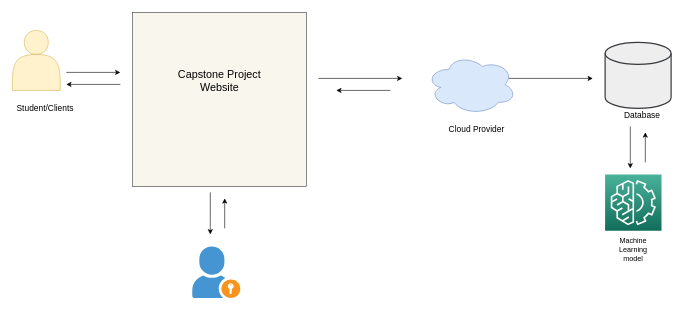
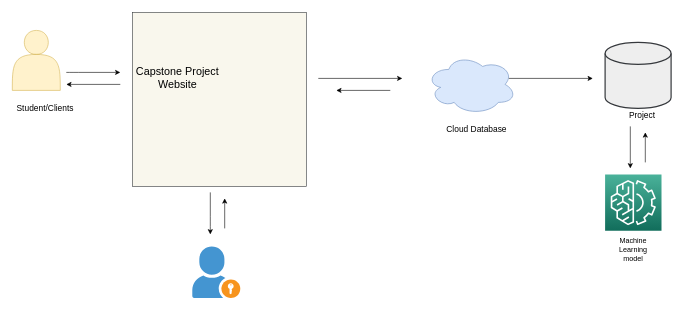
- <mxCell id="7" value="&lt;div style=&quot;font-size: 18px&quot;&gt;&lt;font style=&quot;font-size: 18px&quot;&gt;Capstone Project Website&lt;/font&gt;&lt;/div&gt;&lt;div style=&quot;font-size: 18px&quot;&gt;&lt;font style=&quot;font-size: 18px&quot;&gt;&lt;br&gt;&lt;/font&gt;&lt;/div&gt;" style="text;html=1;strokeColor=none;fillColor=none;align=center;verticalAlign=middle;whiteSpace=wrap;rounded=0;" vertex="1" parent="1"><mxGeometry x="292.5" y="100" width="145" height="90" as="geometry" /></mxCell>
+ <mxCell id="7" value="&lt;div style=&quot;font-size: 18px&quot;&gt;&lt;font style=&quot;font-size: 18px&quot;&gt;Capstone Project Website&lt;/font&gt;&lt;/div&gt;&lt;div style=&quot;font-size: 18px&quot;&gt;&lt;font style=&quot;font-size: 18px&quot;&gt;&lt;br&gt;&lt;/font&gt;&lt;/div&gt;" style="text;html=1;strokeColor=none;fillColor=none;align=center;verticalAlign=middle;whiteSpace=wrap;rounded=0;" vertex="1" parent="1"><mxGeometry x="222.5" y="95" width="145" height="90" as="geometry" /></mxCell>
- <mxCell id="10" value="&lt;div style=&quot;font-size: 14px&quot;&gt;&lt;font style=&quot;font-size: 14px&quot;&gt;Database&lt;/font&gt;&lt;/div&gt;&lt;div style=&quot;font-size: 14px&quot;&gt;&lt;font style=&quot;font-size: 14px&quot;&gt;&lt;br&gt;&lt;/font&gt;&lt;/div&gt;" style="text;html=1;strokeColor=none;fillColor=none;align=center;verticalAlign=middle;whiteSpace=wrap;rounded=0;" vertex="1" parent="1"><mxGeometry x="1050" y="190" width="40" height="20" as="geometry" /></mxCell>
+ <mxCell id="10" value="&lt;div style=&quot;font-size: 14px&quot;&gt;&lt;font style=&quot;font-size: 14px&quot;&gt;Project&lt;/font&gt;&lt;/div&gt;&lt;div style=&quot;font-size: 14px&quot;&gt;&lt;font style=&quot;font-size: 14px&quot;&gt;&lt;br&gt;&lt;/font&gt;&lt;/div&gt;" style="text;html=1;strokeColor=none;fillColor=none;align=center;verticalAlign=middle;whiteSpace=wrap;rounded=0;" vertex="1" parent="1"><mxGeometry x="1050" y="190" width="40" height="20" as="geometry" /></mxCell>
- <mxCell id="17" value="&lt;font style=&quot;font-size: 14px&quot;&gt;Cloud Provider&lt;/font&gt;" style="text;html=1;strokeColor=none;fillColor=none;align=center;verticalAlign=middle;whiteSpace=wrap;rounded=0;" vertex="1" parent="1"><mxGeometry x="740" y="200" width="107.5" height="30" as="geometry" /></mxCell>
+ <mxCell id="17" value="&lt;font style=&quot;font-size: 14px&quot;&gt;Cloud Database&lt;/font&gt;" style="text;html=1;strokeColor=none;fillColor=none;align=center;verticalAlign=middle;whiteSpace=wrap;rounded=0;" vertex="1" parent="1"><mxGeometry x="740" y="200" width="107.5" height="30" as="geometry" /></mxCell>
